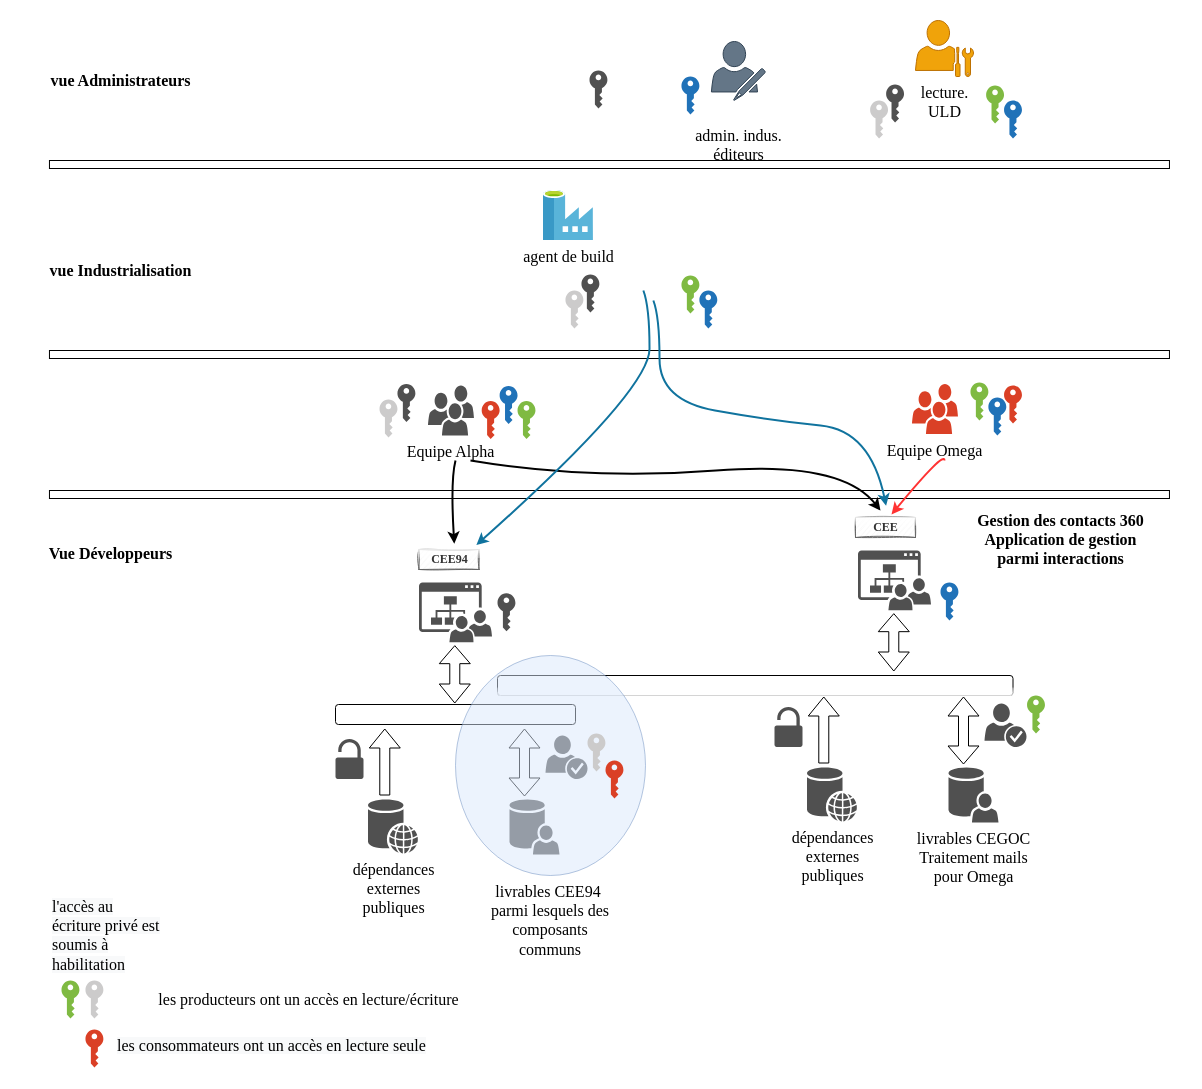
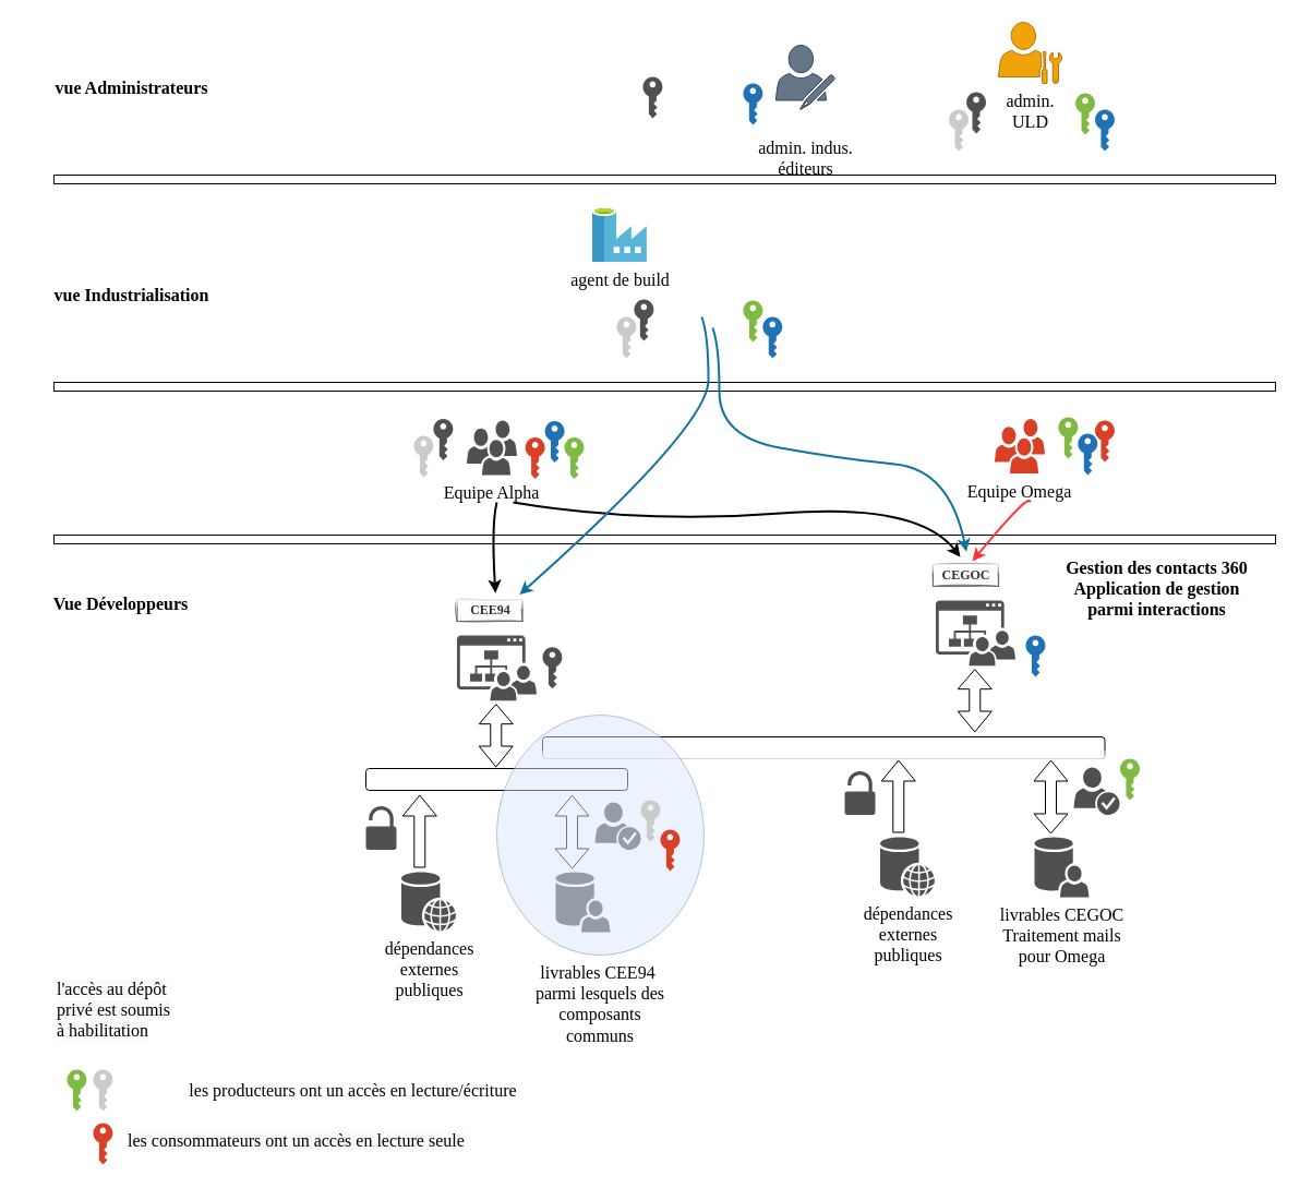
- <mxCell id="68" value="&lt;font color=&quot;#000000&quot;&gt;lecture. &lt;br&gt;ULD&lt;/font&gt;" style="pointerEvents=1;shadow=0;dashed=0;html=1;strokeColor=#BD7000;fillColor=#f0a30a;labelPosition=center;verticalLabelPosition=bottom;verticalAlign=top;outlineConnect=0;align=center;shape=mxgraph.office.users.administrator;fontFamily=Verdana;fontSize=16;fontColor=#ffffff;" parent="1" vertex="1"><mxGeometry x="915" y="20" width="58" height="56" as="geometry" /></mxCell>
+ <mxCell id="68" value="&lt;font color=&quot;#000000&quot;&gt;admin. &lt;br&gt;ULD&lt;/font&gt;" style="pointerEvents=1;shadow=0;dashed=0;html=1;strokeColor=#BD7000;fillColor=#f0a30a;labelPosition=center;verticalLabelPosition=bottom;verticalAlign=top;outlineConnect=0;align=center;shape=mxgraph.office.users.administrator;fontFamily=Verdana;fontSize=16;fontColor=#ffffff;" parent="1" vertex="1"><mxGeometry x="915" y="20" width="58" height="56" as="geometry" /></mxCell>
- <mxCell id="23" value="CEE" style="text;resizable=0;autosize=1;align=center;verticalAlign=middle;points=[];fillColor=#f5f5f5;strokeColor=#666666;rounded=0;shadow=0;glass=1;sketch=1;fontFamily=Verdana;html=1;fontStyle=1;fontColor=#333333;" parent="1" vertex="1"><mxGeometry x="855" y="517" width="60" height="20" as="geometry" /></mxCell>
+ <mxCell id="23" value="CEGOC" style="text;resizable=0;autosize=1;align=center;verticalAlign=middle;points=[];fillColor=#f5f5f5;strokeColor=#666666;rounded=0;shadow=0;glass=1;sketch=1;fontFamily=Verdana;html=1;fontStyle=1;fontColor=#333333;" parent="1" vertex="1"><mxGeometry x="855" y="517" width="60" height="20" as="geometry" /></mxCell>
- <mxCell id="51" value="&lt;span style=&quot;color: rgb(0, 0, 0); font-family: verdana; font-size: 16px; font-style: normal; font-weight: 400; letter-spacing: normal; text-align: center; text-indent: 0px; text-transform: none; word-spacing: 0px; background-color: rgb(248, 249, 250); display: inline; float: none;&quot;&gt;l'accès au écriture privé est soumis à habilitation&lt;/span&gt;" style="text;whiteSpace=wrap;html=1;fontSize=16;fontFamily=Verdana;fontColor=#000000;" parent="1" vertex="1"><mxGeometry x="49.96" y="890" width="110" height="80" as="geometry" /></mxCell>
+ <mxCell id="51" value="&lt;span style=&quot;color: rgb(0, 0, 0); font-family: verdana; font-size: 16px; font-style: normal; font-weight: 400; letter-spacing: normal; text-align: center; text-indent: 0px; text-transform: none; word-spacing: 0px; background-color: rgb(248, 249, 250); display: inline; float: none;&quot;&gt;l'accès au dépôt privé est soumis à habilitation&lt;/span&gt;" style="text;whiteSpace=wrap;html=1;fontSize=16;fontFamily=Verdana;fontColor=#000000;" parent="1" vertex="1"><mxGeometry x="49.96" y="890" width="110" height="80" as="geometry" /></mxCell>
- <mxCell id="48" value="les producteurs ont un accès en lecture/écriture" style="text;html=1;resizable=0;autosize=1;align=center;verticalAlign=middle;points=[];fillColor=none;strokeColor=none;rounded=0;shadow=0;glass=1;sketch=0;fontFamily=Verdana;fontSize=16;fontColor=#000000;" parent="1" vertex="1"><mxGeometry x="107.88" y="989" width="400" height="20" as="geometry" /></mxCell>
+ <mxCell id="48" value="les producteurs ont un accès en lecture/écriture" style="text;html=1;resizable=0;autosize=1;align=center;verticalAlign=middle;points=[];fillColor=none;strokeColor=none;rounded=0;shadow=0;glass=1;sketch=0;fontFamily=Verdana;fontSize=16;fontColor=#000000;" parent="1" vertex="1"><mxGeometry x="122.88" y="989" width="400" height="20" as="geometry" /></mxCell>
